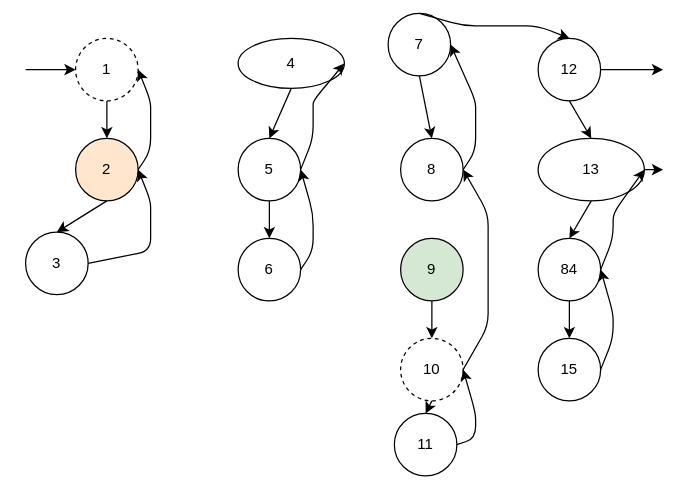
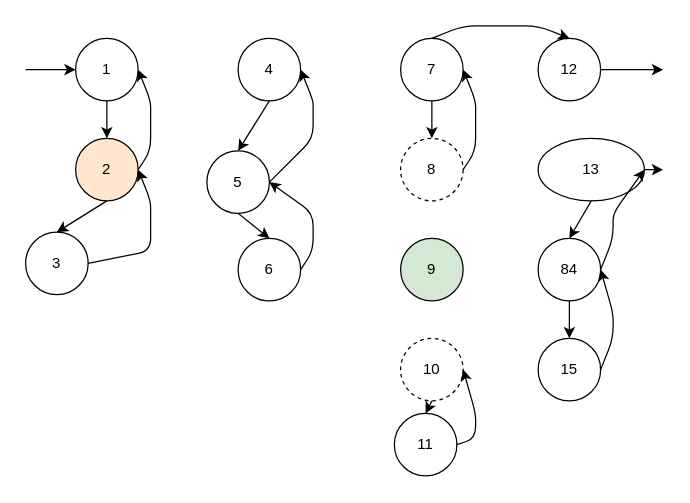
- <mxCell id="8" value="7" style="ellipse;whiteSpace=wrap;html=1;aspect=fixed;" vertex="1" parent="1"><mxGeometry x="310" y="10" width="50" height="50" as="geometry" /></mxCell>
+ <mxCell id="8" value="7" style="ellipse;whiteSpace=wrap;html=1;aspect=fixed;" vertex="1" parent="1"><mxGeometry x="320" y="30" width="50" height="50" as="geometry" /></mxCell>
- <mxCell id="5" value="4" style="ellipse;whiteSpace=wrap;html=1;aspect=fixed;" vertex="1" parent="1"><mxGeometry x="190" y="30" width="85" height="40" as="geometry" /></mxCell>
+ <mxCell id="5" value="4" style="ellipse;whiteSpace=wrap;html=1;aspect=fixed;" vertex="1" parent="1"><mxGeometry x="190" y="30" width="50" height="50" as="geometry" /></mxCell>
- <mxCell id="2" value="1" style="ellipse;whiteSpace=wrap;html=1;aspect=fixed;dashed=1;" vertex="1" parent="1"><mxGeometry x="60" y="30" width="50" height="50" as="geometry" /></mxCell>
+ <mxCell id="2" value="1" style="ellipse;whiteSpace=wrap;html=1;aspect=fixed;" vertex="1" parent="1"><mxGeometry x="60" y="30" width="50" height="50" as="geometry" /></mxCell>
- <mxCell id="33" value="" style="endArrow=classic;html=1;exitX=0.5;exitY=1;exitDx=0;exitDy=0;entryX=0.5;entryY=0;entryDx=0;entryDy=0;" edge="1" parent="1" source="13" target="14"><mxGeometry width="50" height="50" relative="1" as="geometry"><mxPoint x="340" y="240" as="sourcePoint" /><mxPoint x="390" y="190" as="targetPoint" /></mxGeometry></mxCell>
- <mxCell id="6" value="5" style="ellipse;whiteSpace=wrap;html=1;aspect=fixed;" vertex="1" parent="1"><mxGeometry x="190" y="110" width="50" height="50" as="geometry" /></mxCell>
+ <mxCell id="6" value="5" style="ellipse;whiteSpace=wrap;html=1;aspect=fixed;" vertex="1" parent="1"><mxGeometry x="165" y="120" width="50" height="50" as="geometry" /></mxCell>
- <mxCell id="9" value="8" style="ellipse;whiteSpace=wrap;html=1;aspect=fixed;" vertex="1" parent="1"><mxGeometry x="320" y="110" width="50" height="50" as="geometry" /></mxCell>
+ <mxCell id="9" value="8" style="ellipse;whiteSpace=wrap;html=1;aspect=fixed;dashed=1;" vertex="1" parent="1"><mxGeometry x="320" y="110" width="50" height="50" as="geometry" /></mxCell>
- <mxCell id="30" value="" style="endArrow=classic;html=1;exitX=1;exitY=0.5;exitDx=0;exitDy=0;entryX=1;entryY=0.5;entryDx=0;entryDy=0;" edge="1" parent="1" source="11" target="9"><mxGeometry width="50" height="50" relative="1" as="geometry"><mxPoint x="310" y="290" as="sourcePoint" /><mxPoint x="360" y="240" as="targetPoint" /><Array as="points"><mxPoint x="390" y="260" /><mxPoint x="390" y="210" /><mxPoint x="390" y="170" /></Array></mxGeometry></mxCell>
- <mxCell id="27" value="" style="endArrow=classic;html=1;exitX=0.5;exitY=1;exitDx=0;exitDy=0;entryX=0.5;entryY=0;entryDx=0;entryDy=0;" edge="1" parent="1" source="10" target="11"><mxGeometry width="50" height="50" relative="1" as="geometry"><mxPoint x="310" y="190" as="sourcePoint" /><mxPoint x="360" y="140" as="targetPoint" /></mxGeometry></mxCell>
